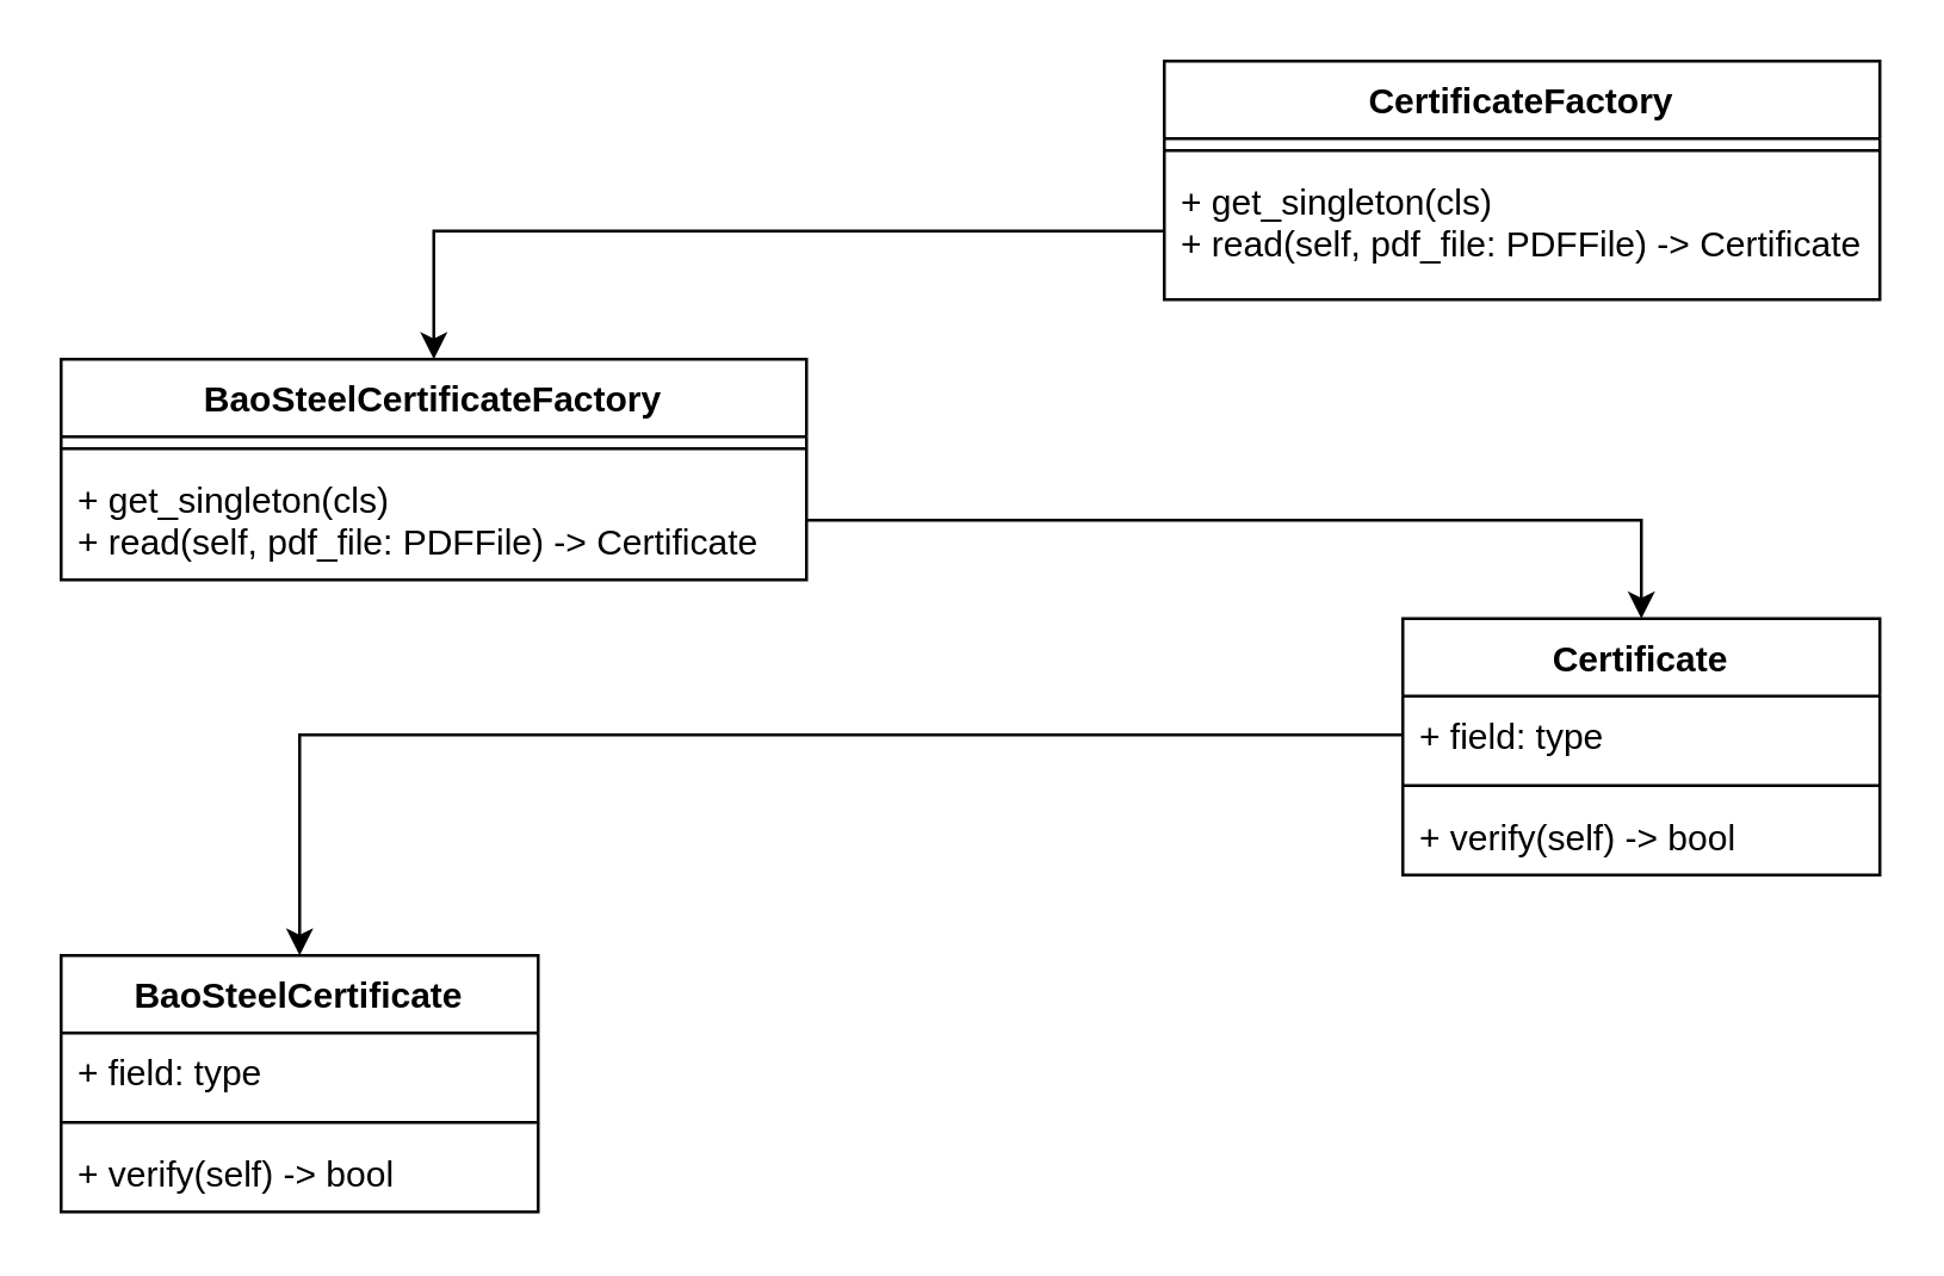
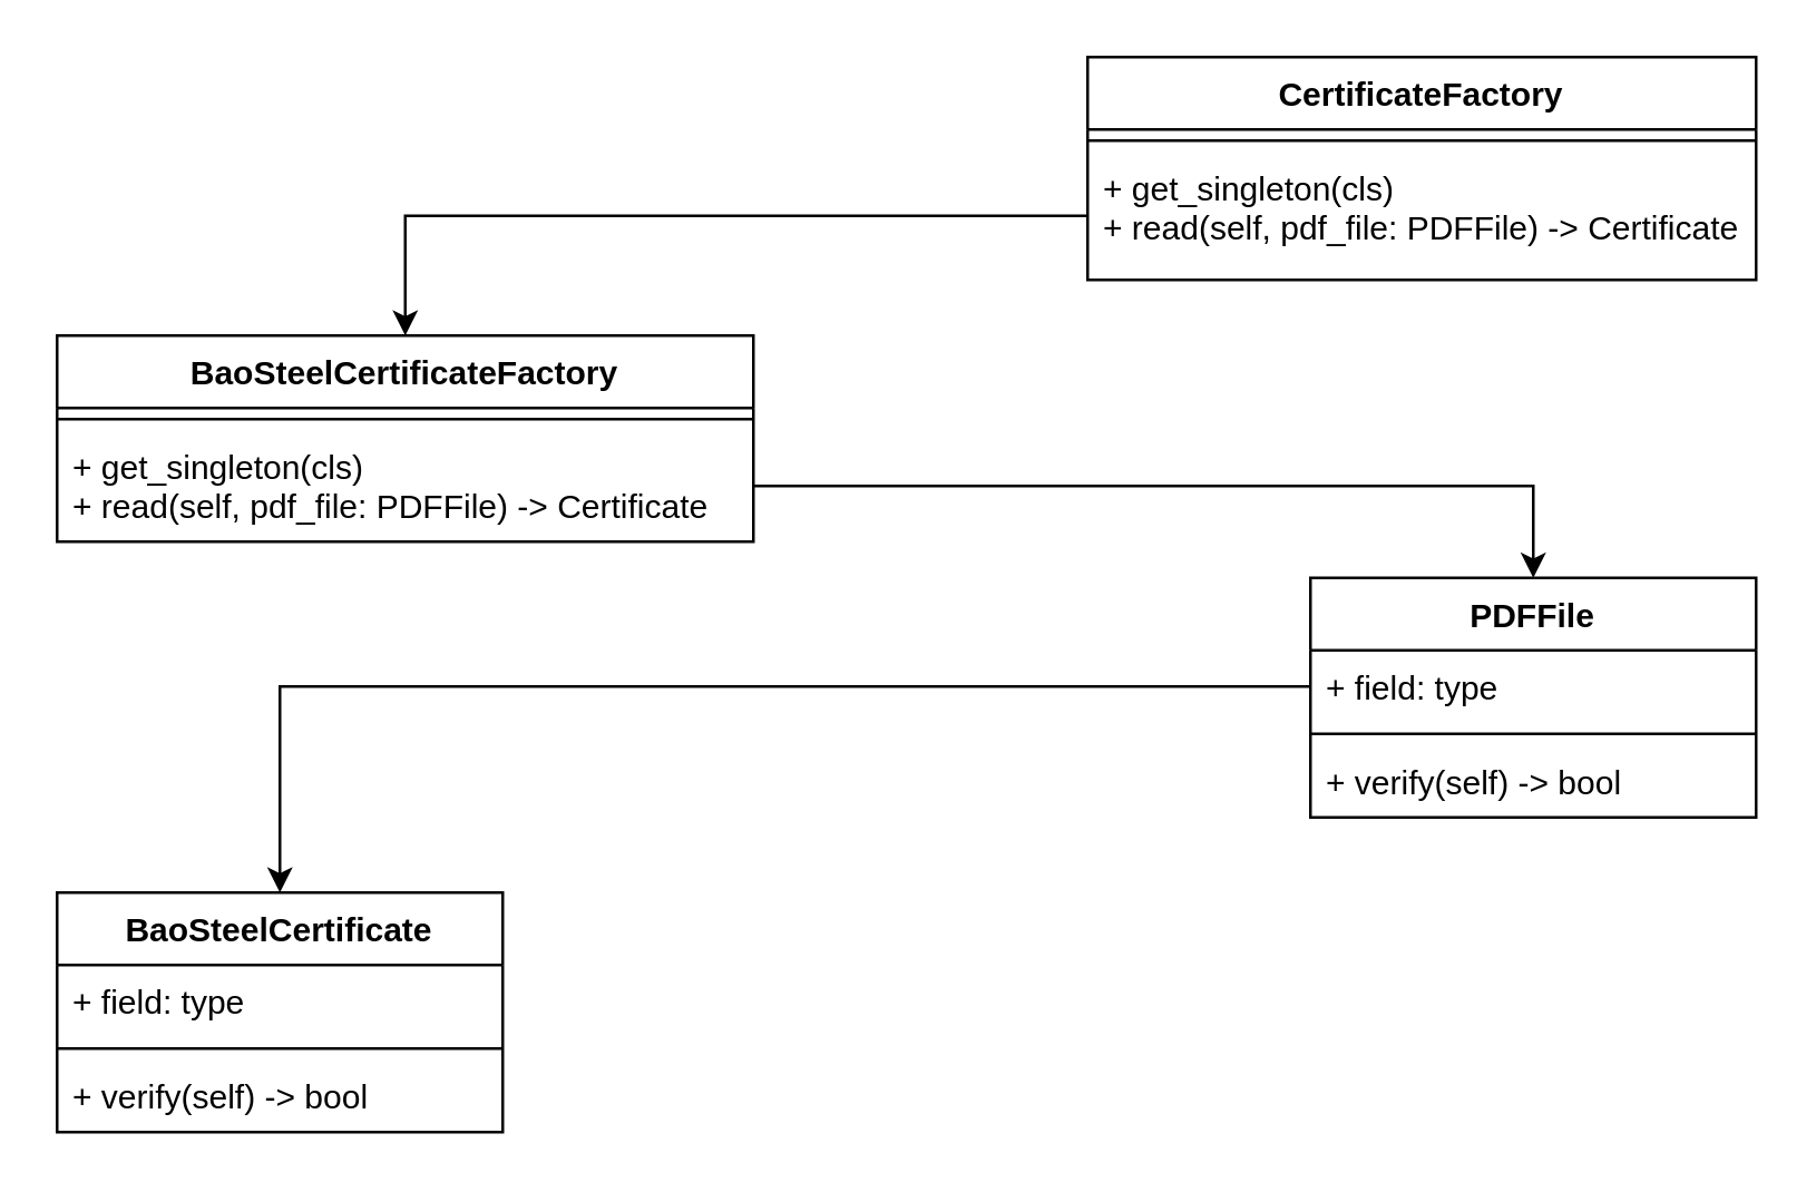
- <mxCell id="15" value="Certificate" style="swimlane;fontStyle=1;align=center;verticalAlign=top;childLayout=stackLayout;horizontal=1;startSize=26;horizontalStack=0;resizeParent=1;resizeParentMax=0;resizeLast=0;collapsible=1;marginBottom=0;" vertex="1" parent="1"><mxGeometry x="470" y="207" width="160" height="86" as="geometry" /></mxCell>
+ <mxCell id="15" value="PDFFile" style="swimlane;fontStyle=1;align=center;verticalAlign=top;childLayout=stackLayout;horizontal=1;startSize=26;horizontalStack=0;resizeParent=1;resizeParentMax=0;resizeLast=0;collapsible=1;marginBottom=0;" vertex="1" parent="1"><mxGeometry x="470" y="207" width="160" height="86" as="geometry" /></mxCell>
